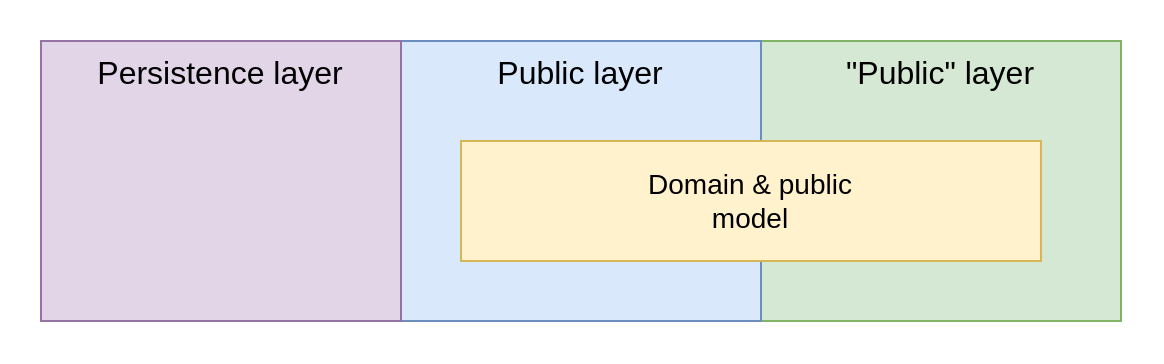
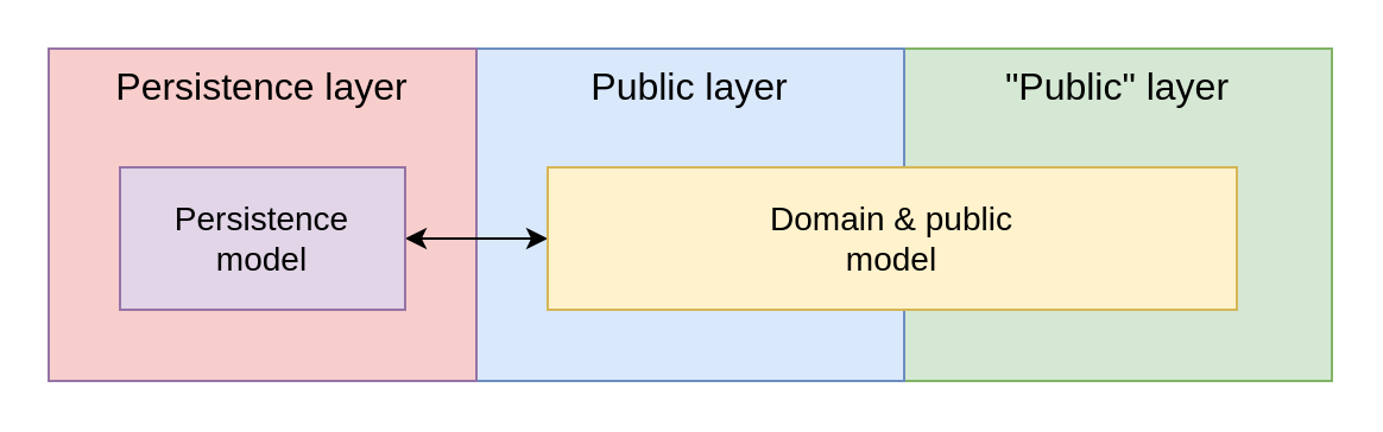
- <mxCell id="4" value="Persistence layer" style="rounded=0;whiteSpace=wrap;html=1;verticalAlign=top;fontSize=16;fillColor=#e1d5e7;strokeColor=#9673a6;" vertex="1" parent="1"><mxGeometry x="20" y="20" width="180" height="140" as="geometry" /></mxCell>
+ <mxCell id="4" value="Persistence layer" style="rounded=0;whiteSpace=wrap;html=1;verticalAlign=top;fontSize=16;fillColor=#f8cecc;strokeColor=#9673a6;" vertex="1" parent="1"><mxGeometry x="20" y="20" width="180" height="140" as="geometry" /></mxCell>
+ <mxCell id="6" value="Persistence&lt;br style=&quot;font-size: 14px;&quot;&gt;model" style="rounded=0;whiteSpace=wrap;html=1;fillColor=#e1d5e7;strokeColor=#9673a6;fontSize=14;" vertex="1" parent="1"><mxGeometry x="50" y="70" width="120" height="60" as="geometry" /></mxCell>
+ <mxCell id="5" value="" style="edgeStyle=orthogonalEdgeStyle;rounded=0;orthogonalLoop=1;jettySize=auto;html=1;startArrow=classic;startFill=1;" edge="1" parent="1" source="6" target="7"><mxGeometry relative="1" as="geometry" /></mxCell>
